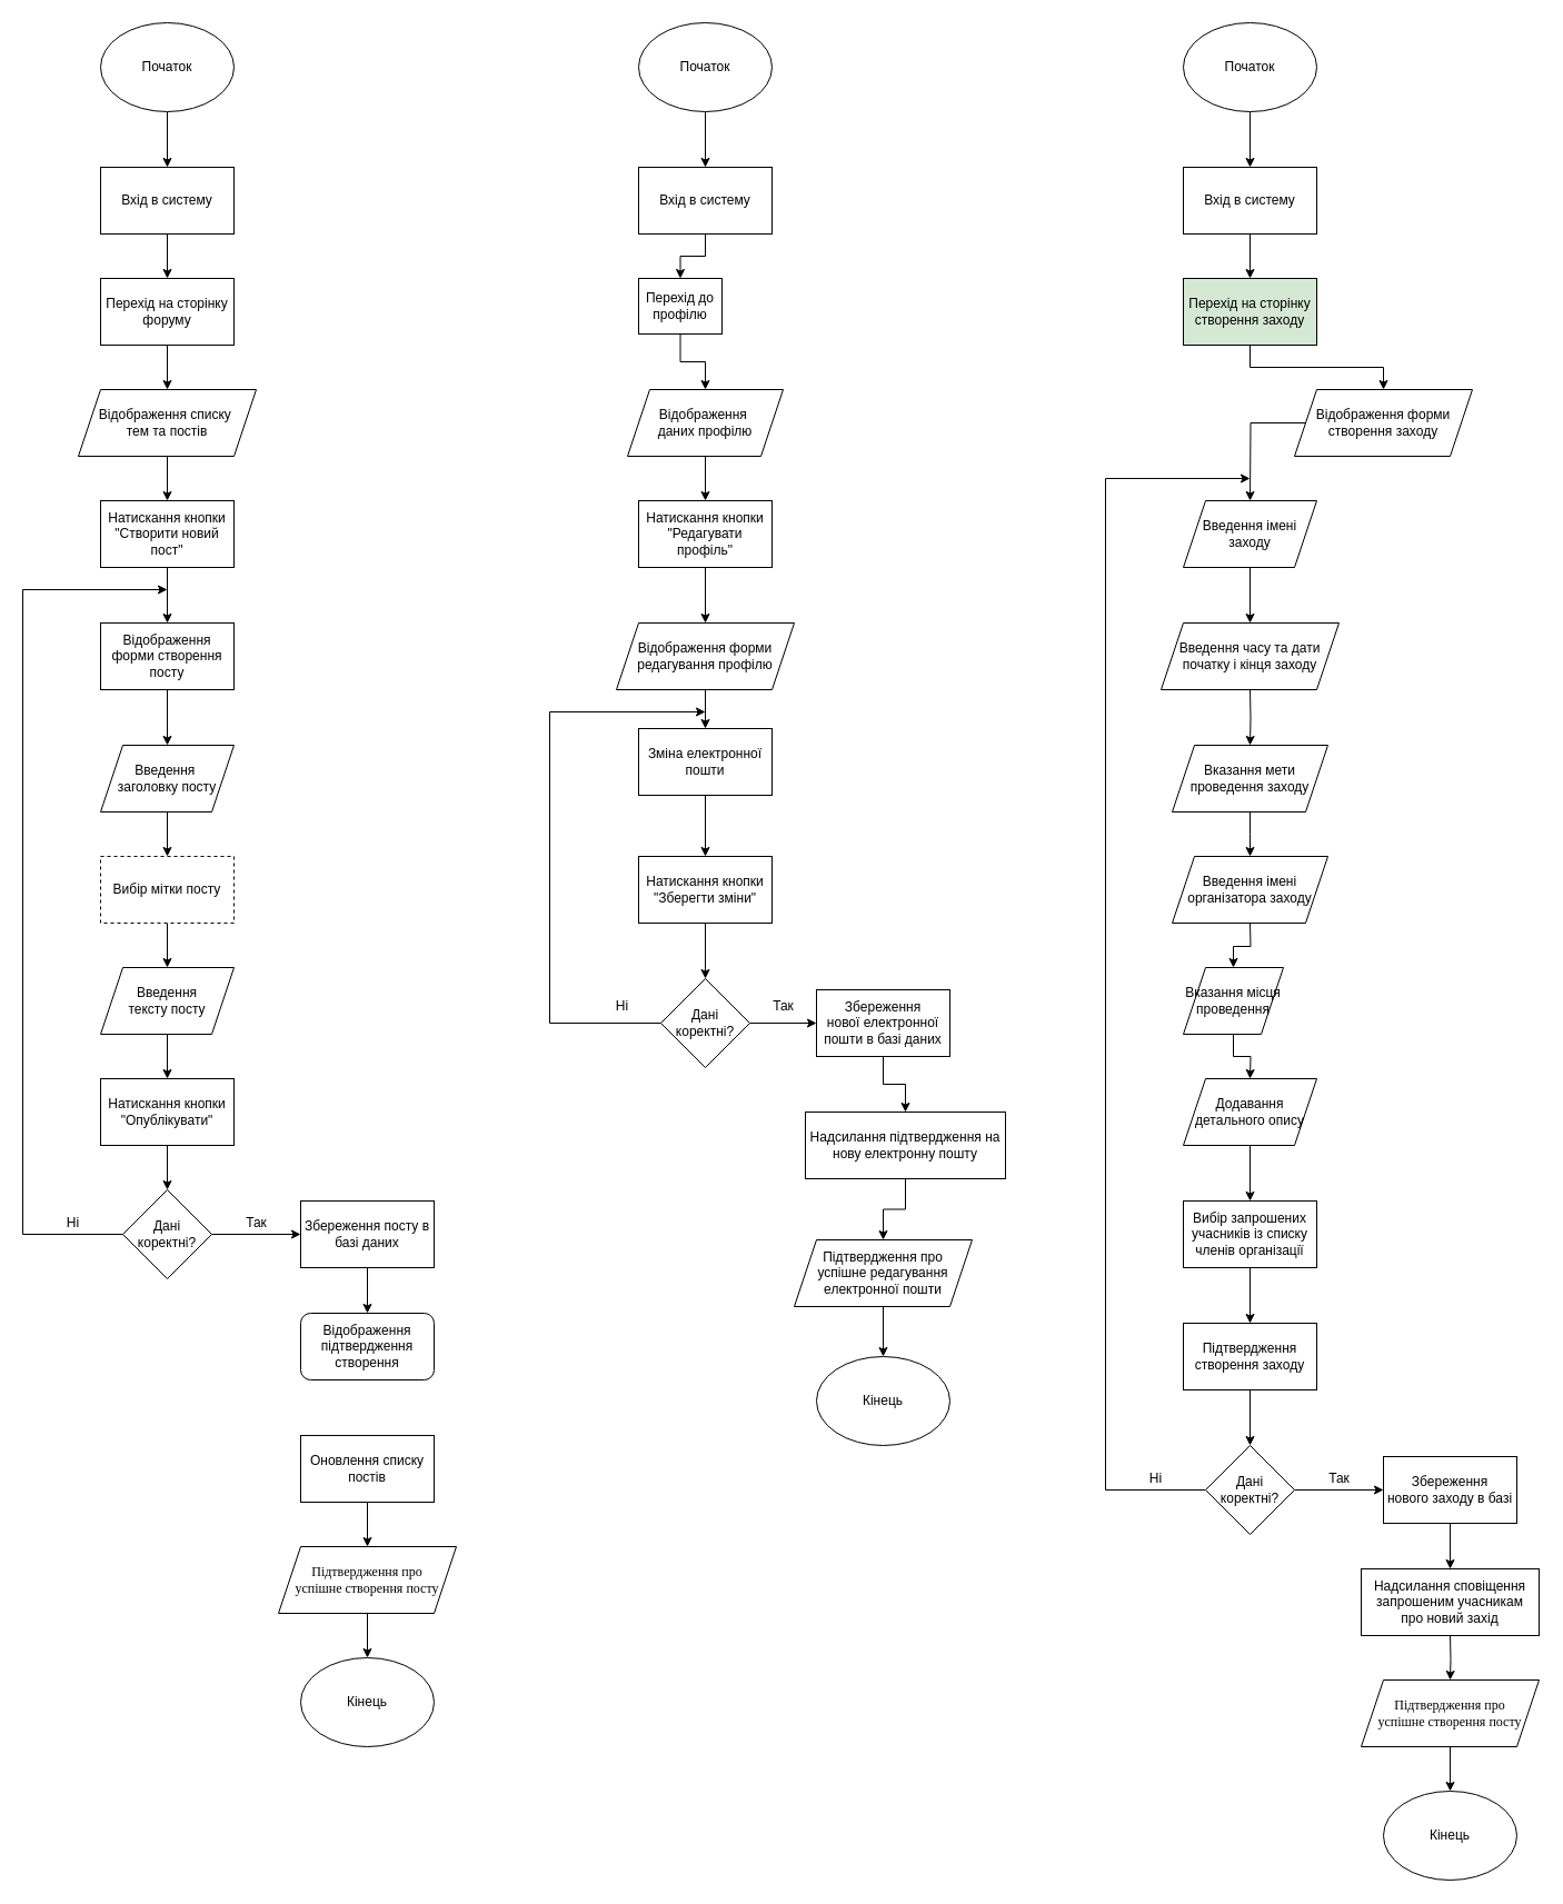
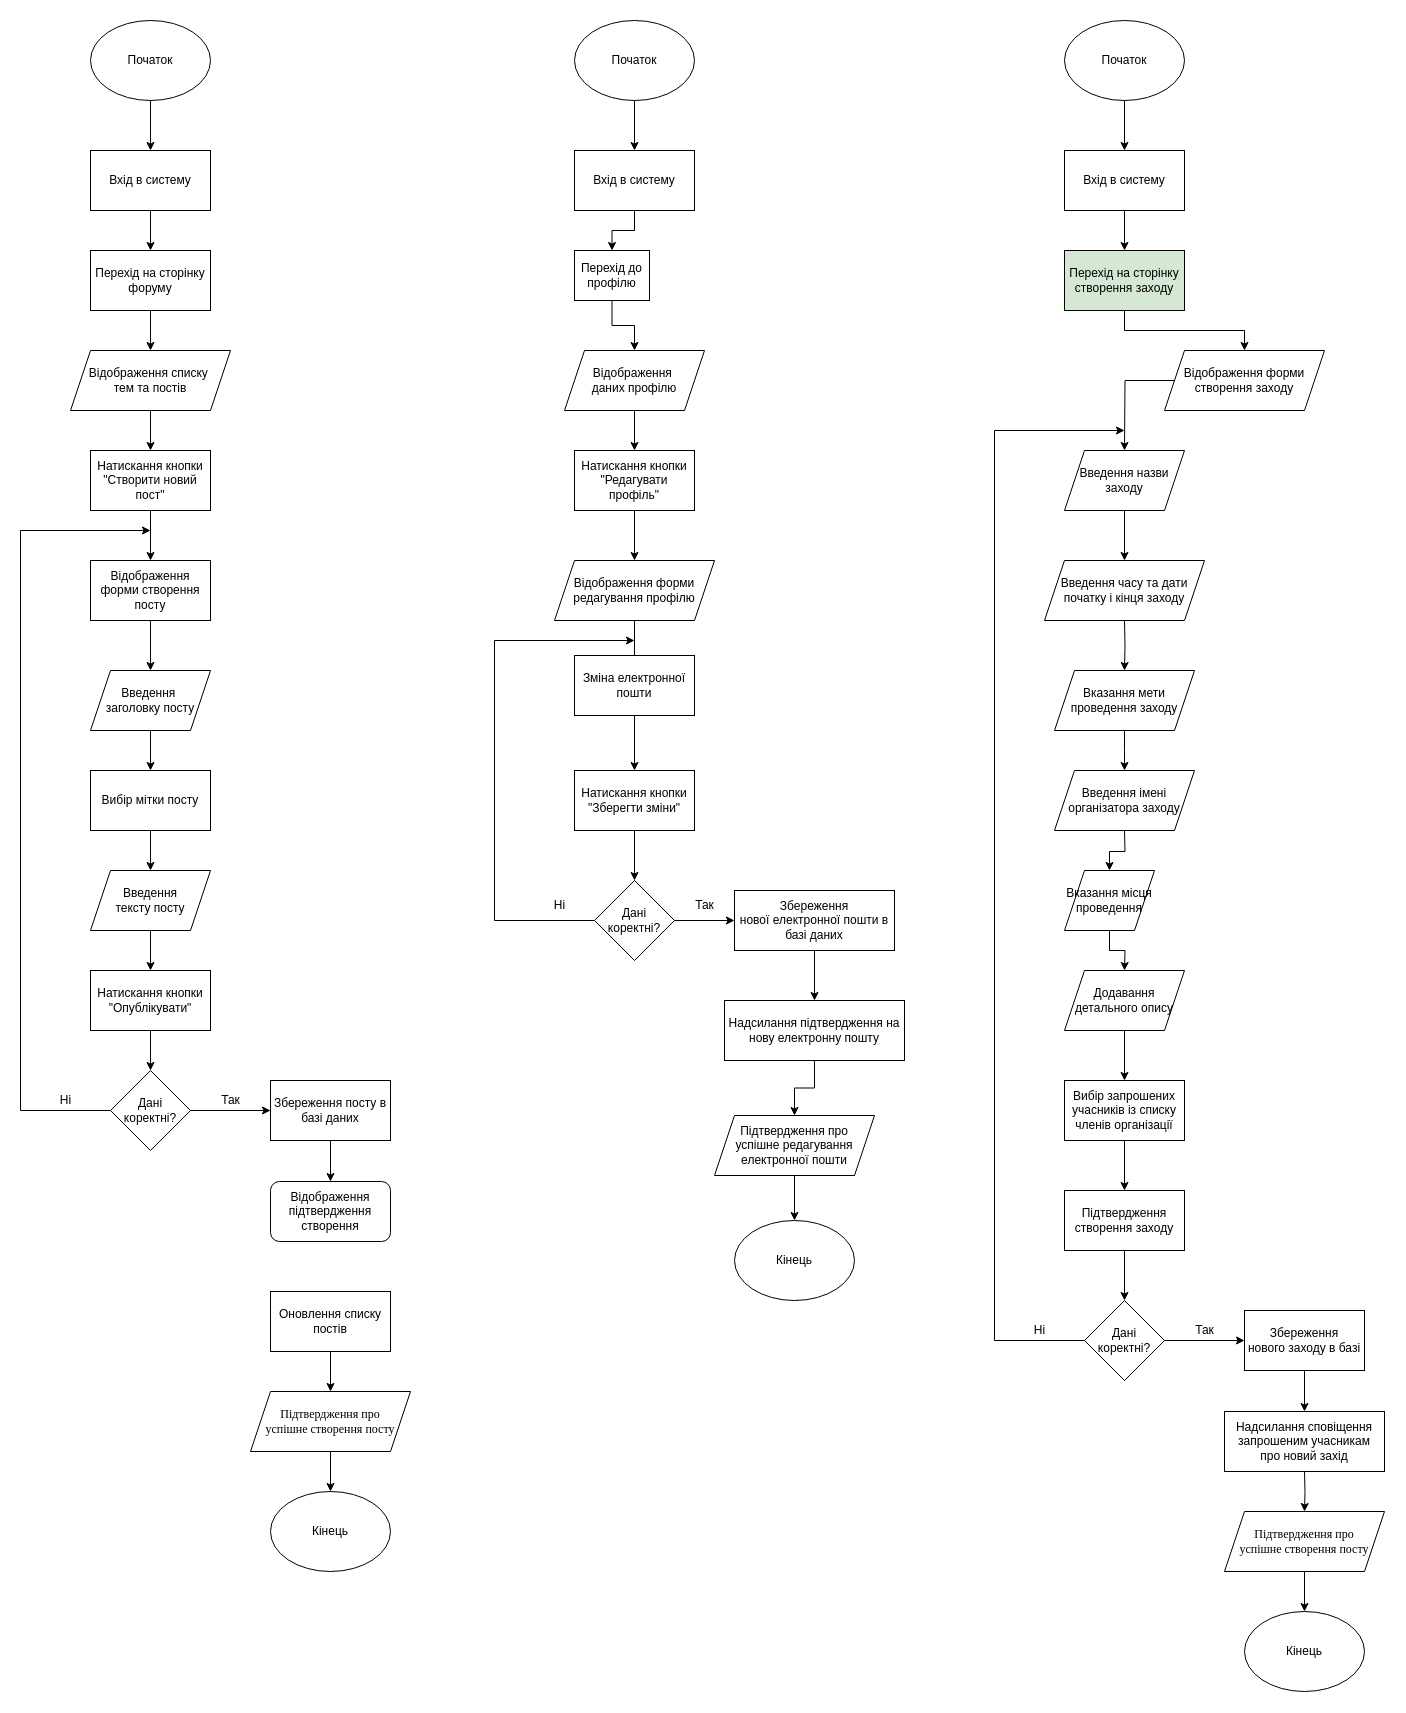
- <mxCell id="91" value="Введення імені заходу" style="shape=parallelogram;perimeter=parallelogramPerimeter;whiteSpace=wrap;html=1;fixedSize=1;" vertex="1" parent="1"><mxGeometry x="1064" y="450" width="120" height="60" as="geometry" /></mxCell>
+ <mxCell id="91" value="Введення назви заходу" style="shape=parallelogram;perimeter=parallelogramPerimeter;whiteSpace=wrap;html=1;fixedSize=1;" vertex="1" parent="1"><mxGeometry x="1064" y="450" width="120" height="60" as="geometry" /></mxCell>
- <mxCell id="45" value="" style="edgeStyle=orthogonalEdgeStyle;rounded=0;orthogonalLoop=1;jettySize=auto;html=1;" edge="1" parent="1" source="46" target="48"><mxGeometry relative="1" as="geometry" /></mxCell>
+ <mxCell id="45" value="" style="edgeStyle=orthogonalEdgeStyle;rounded=0;orthogonalLoop=1;jettySize=auto;html=1;endArrow=none;" edge="1" parent="1" source="46" target="48"><mxGeometry relative="1" as="geometry" /></mxCell>
- <mxCell id="17" value="Вибір мітки посту" style="whiteSpace=wrap;html=1;dashed=1;" vertex="1" parent="1"><mxGeometry x="90" y="770" width="120" height="60" as="geometry" /></mxCell>
+ <mxCell id="17" value="Вибір мітки посту" style="whiteSpace=wrap;html=1;" vertex="1" parent="1"><mxGeometry x="90" y="770" width="120" height="60" as="geometry" /></mxCell>
- <mxCell id="56" value="Збереження нової&amp;nbsp;електронної пошти&amp;nbsp;в базі даних" style="whiteSpace=wrap;html=1;" vertex="1" parent="1"><mxGeometry x="734" y="890" width="120" height="60" as="geometry" /></mxCell>
+ <mxCell id="56" value="Збереження нової&amp;nbsp;електронної пошти&amp;nbsp;в базі даних" style="whiteSpace=wrap;html=1;" vertex="1" parent="1"><mxGeometry x="734" y="890" width="160" height="60" as="geometry" /></mxCell>
